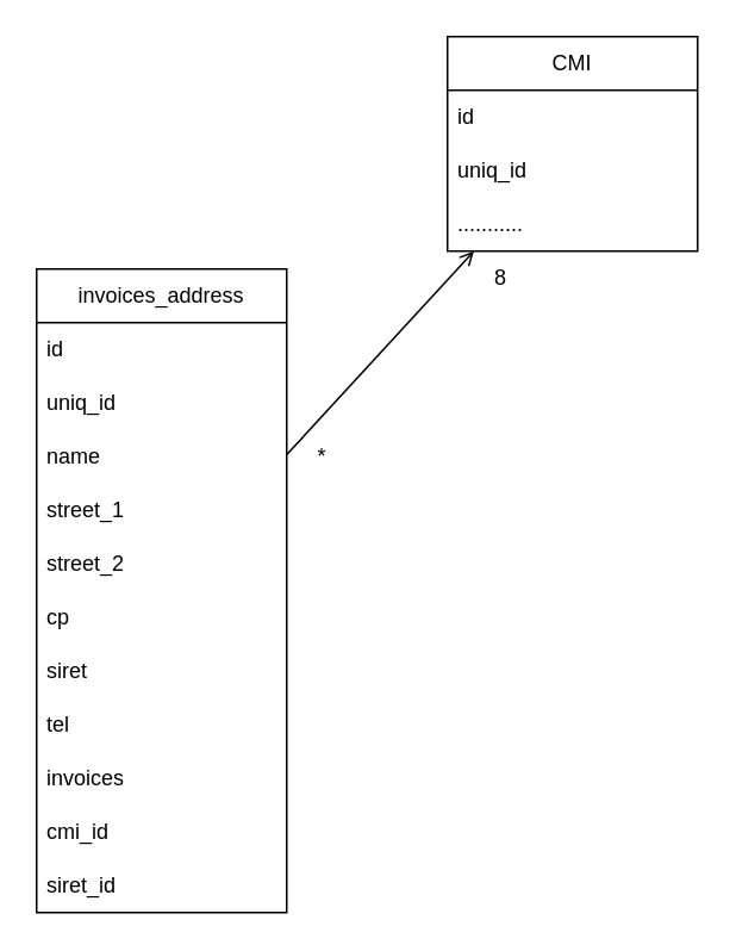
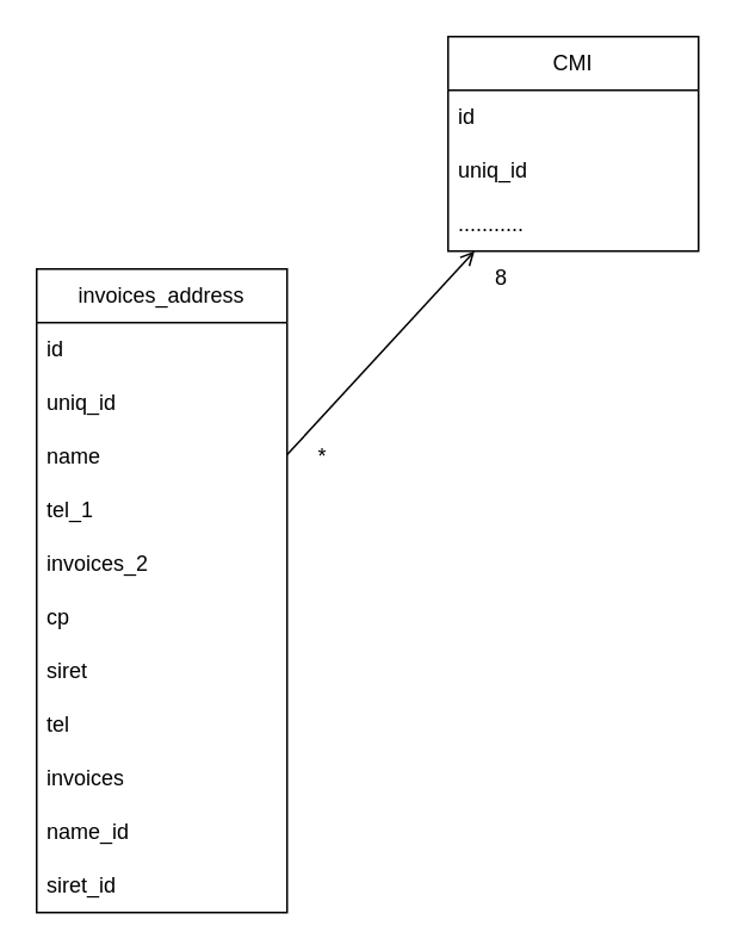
- <mxCell id="6" value="street_1" style="text;strokeColor=none;fillColor=none;align=left;verticalAlign=middle;spacingLeft=4;spacingRight=4;overflow=hidden;points=[[0,0.5],[1,0.5]];portConstraint=eastwest;rotatable=0;whiteSpace=wrap;html=1;" vertex="1" parent="2"><mxGeometry y="120" width="140" height="30" as="geometry" /></mxCell>
+ <mxCell id="6" value="tel_1" style="text;strokeColor=none;fillColor=none;align=left;verticalAlign=middle;spacingLeft=4;spacingRight=4;overflow=hidden;points=[[0,0.5],[1,0.5]];portConstraint=eastwest;rotatable=0;whiteSpace=wrap;html=1;" vertex="1" parent="2"><mxGeometry y="120" width="140" height="30" as="geometry" /></mxCell>
- <mxCell id="7" value="street_2" style="text;strokeColor=none;fillColor=none;align=left;verticalAlign=middle;spacingLeft=4;spacingRight=4;overflow=hidden;points=[[0,0.5],[1,0.5]];portConstraint=eastwest;rotatable=0;whiteSpace=wrap;html=1;" vertex="1" parent="2"><mxGeometry y="150" width="140" height="30" as="geometry" /></mxCell>
+ <mxCell id="7" value="invoices_2" style="text;strokeColor=none;fillColor=none;align=left;verticalAlign=middle;spacingLeft=4;spacingRight=4;overflow=hidden;points=[[0,0.5],[1,0.5]];portConstraint=eastwest;rotatable=0;whiteSpace=wrap;html=1;" vertex="1" parent="2"><mxGeometry y="150" width="140" height="30" as="geometry" /></mxCell>
- <mxCell id="12" value="cmi_id" style="text;strokeColor=none;fillColor=none;align=left;verticalAlign=middle;spacingLeft=4;spacingRight=4;overflow=hidden;points=[[0,0.5],[1,0.5]];portConstraint=eastwest;rotatable=0;whiteSpace=wrap;html=1;" vertex="1" parent="2"><mxGeometry y="300" width="140" height="30" as="geometry" /></mxCell>
+ <mxCell id="12" value="name_id" style="text;strokeColor=none;fillColor=none;align=left;verticalAlign=middle;spacingLeft=4;spacingRight=4;overflow=hidden;points=[[0,0.5],[1,0.5]];portConstraint=eastwest;rotatable=0;whiteSpace=wrap;html=1;" vertex="1" parent="2"><mxGeometry y="300" width="140" height="30" as="geometry" /></mxCell>
